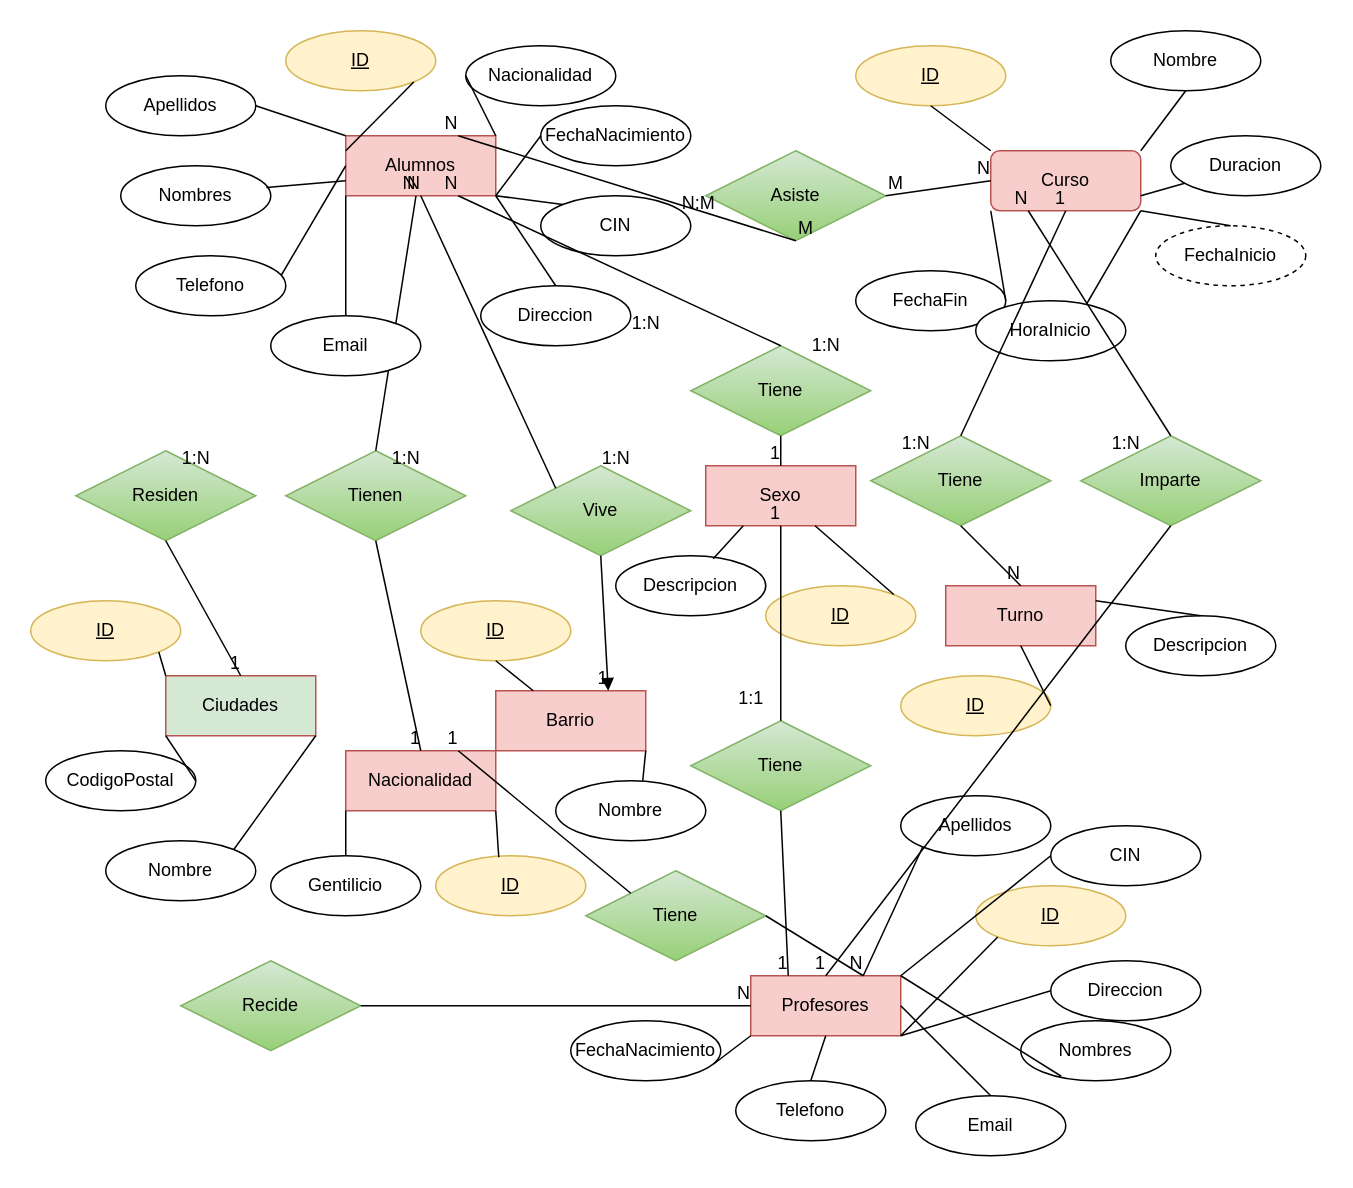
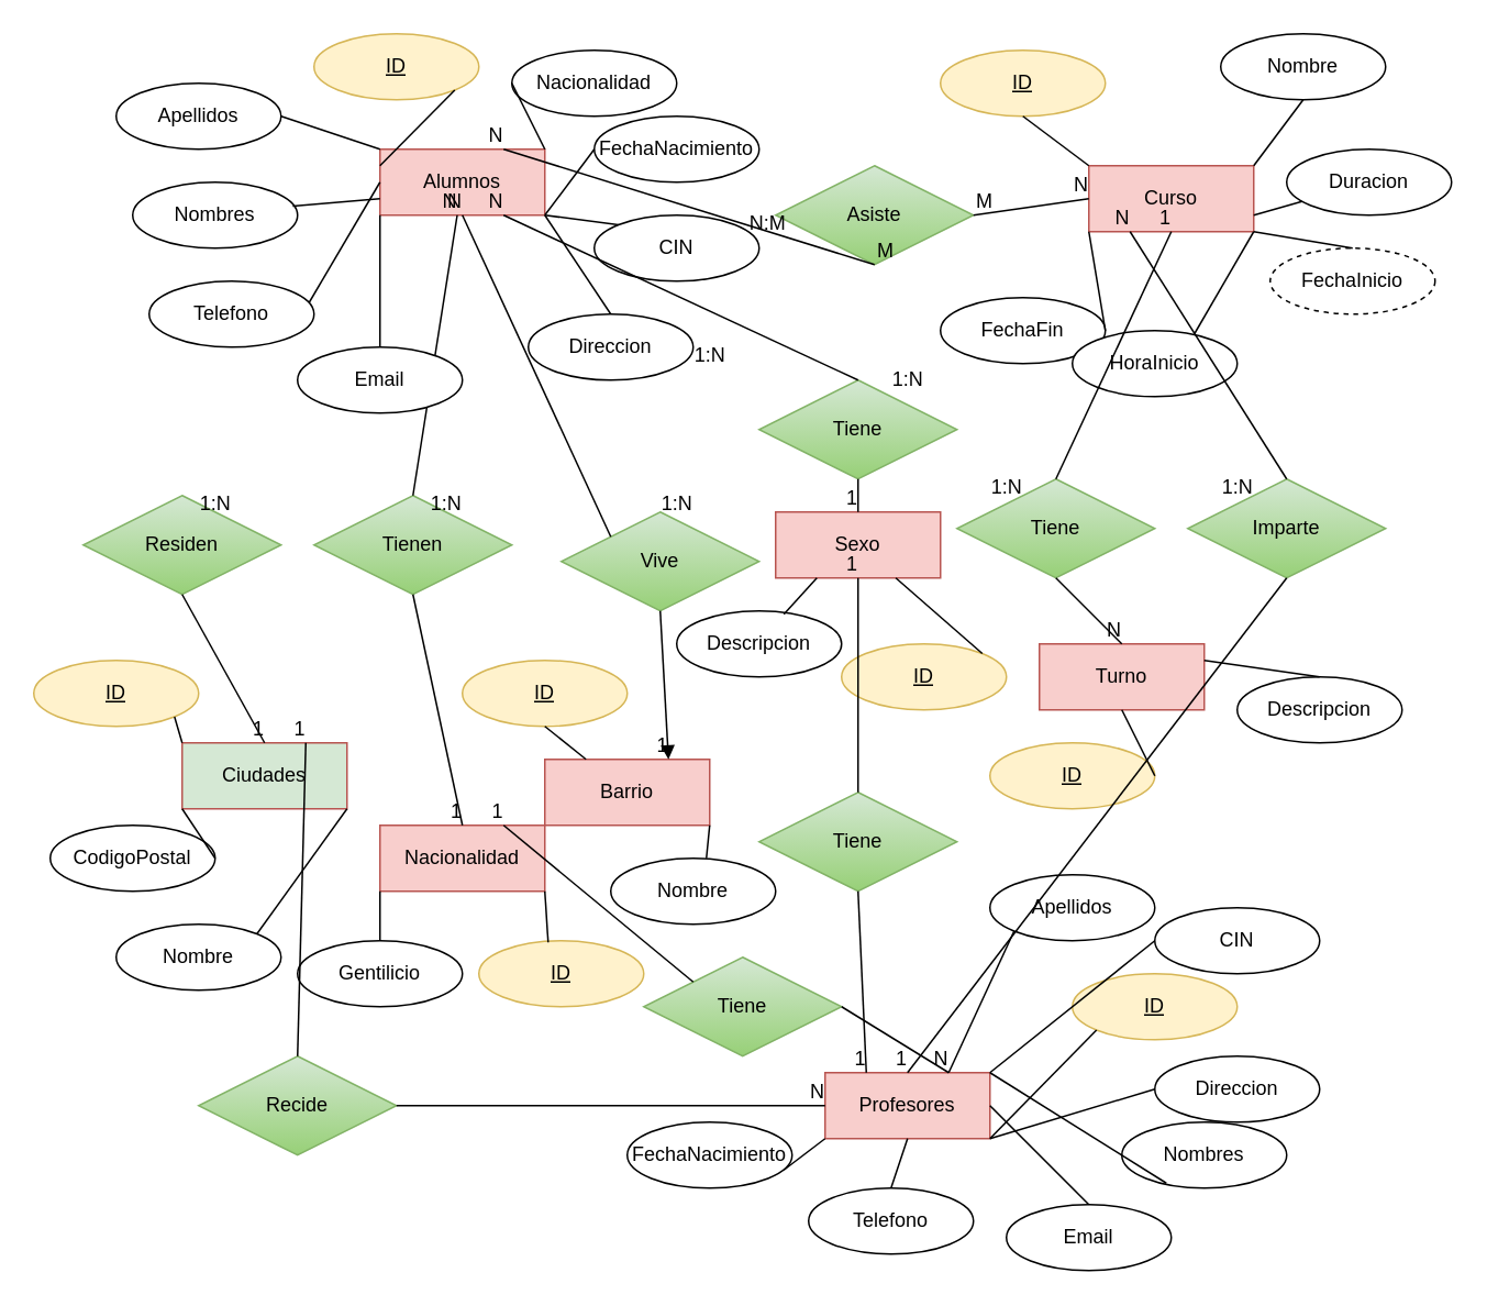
- <mxCell id="57" value="Curso" style="whiteSpace=wrap;html=1;align=center;fillColor=#f8cecc;strokeColor=#b85450;rounded=1;" parent="1" vertex="1"><mxGeometry x="660" y="100" width="100" height="40" as="geometry" /></mxCell>
+ <mxCell id="57" value="Curso" style="whiteSpace=wrap;html=1;align=center;fillColor=#f8cecc;strokeColor=#b85450;" parent="1" vertex="1"><mxGeometry x="660" y="100" width="100" height="40" as="geometry" /></mxCell>
- <mxCell id="112" value="1:1" style="text;html=1;align=center;verticalAlign=middle;resizable=0;points=[];autosize=1;strokeColor=none;fillColor=none;" vertex="1" parent="1"><mxGeometry x="480" y="450" width="40" height="30" as="geometry" /></mxCell>
+ <mxCell id="135" value="" style="endArrow=none;html=1;rounded=0;entryX=0.75;entryY=0;entryDx=0;entryDy=0;exitX=0.5;exitY=0;exitDx=0;exitDy=0;" edge="1" parent="1" source="132" target="19"><mxGeometry relative="1" as="geometry"><mxPoint x="180" y="630" as="sourcePoint" /><mxPoint x="580" y="420" as="targetPoint" /></mxGeometry></mxCell>
+ <mxCell id="136" value="1" style="resizable=0;html=1;align=right;verticalAlign=bottom;" connectable="0" vertex="1" parent="135"><mxGeometry x="1" relative="1" as="geometry" /></mxCell>
